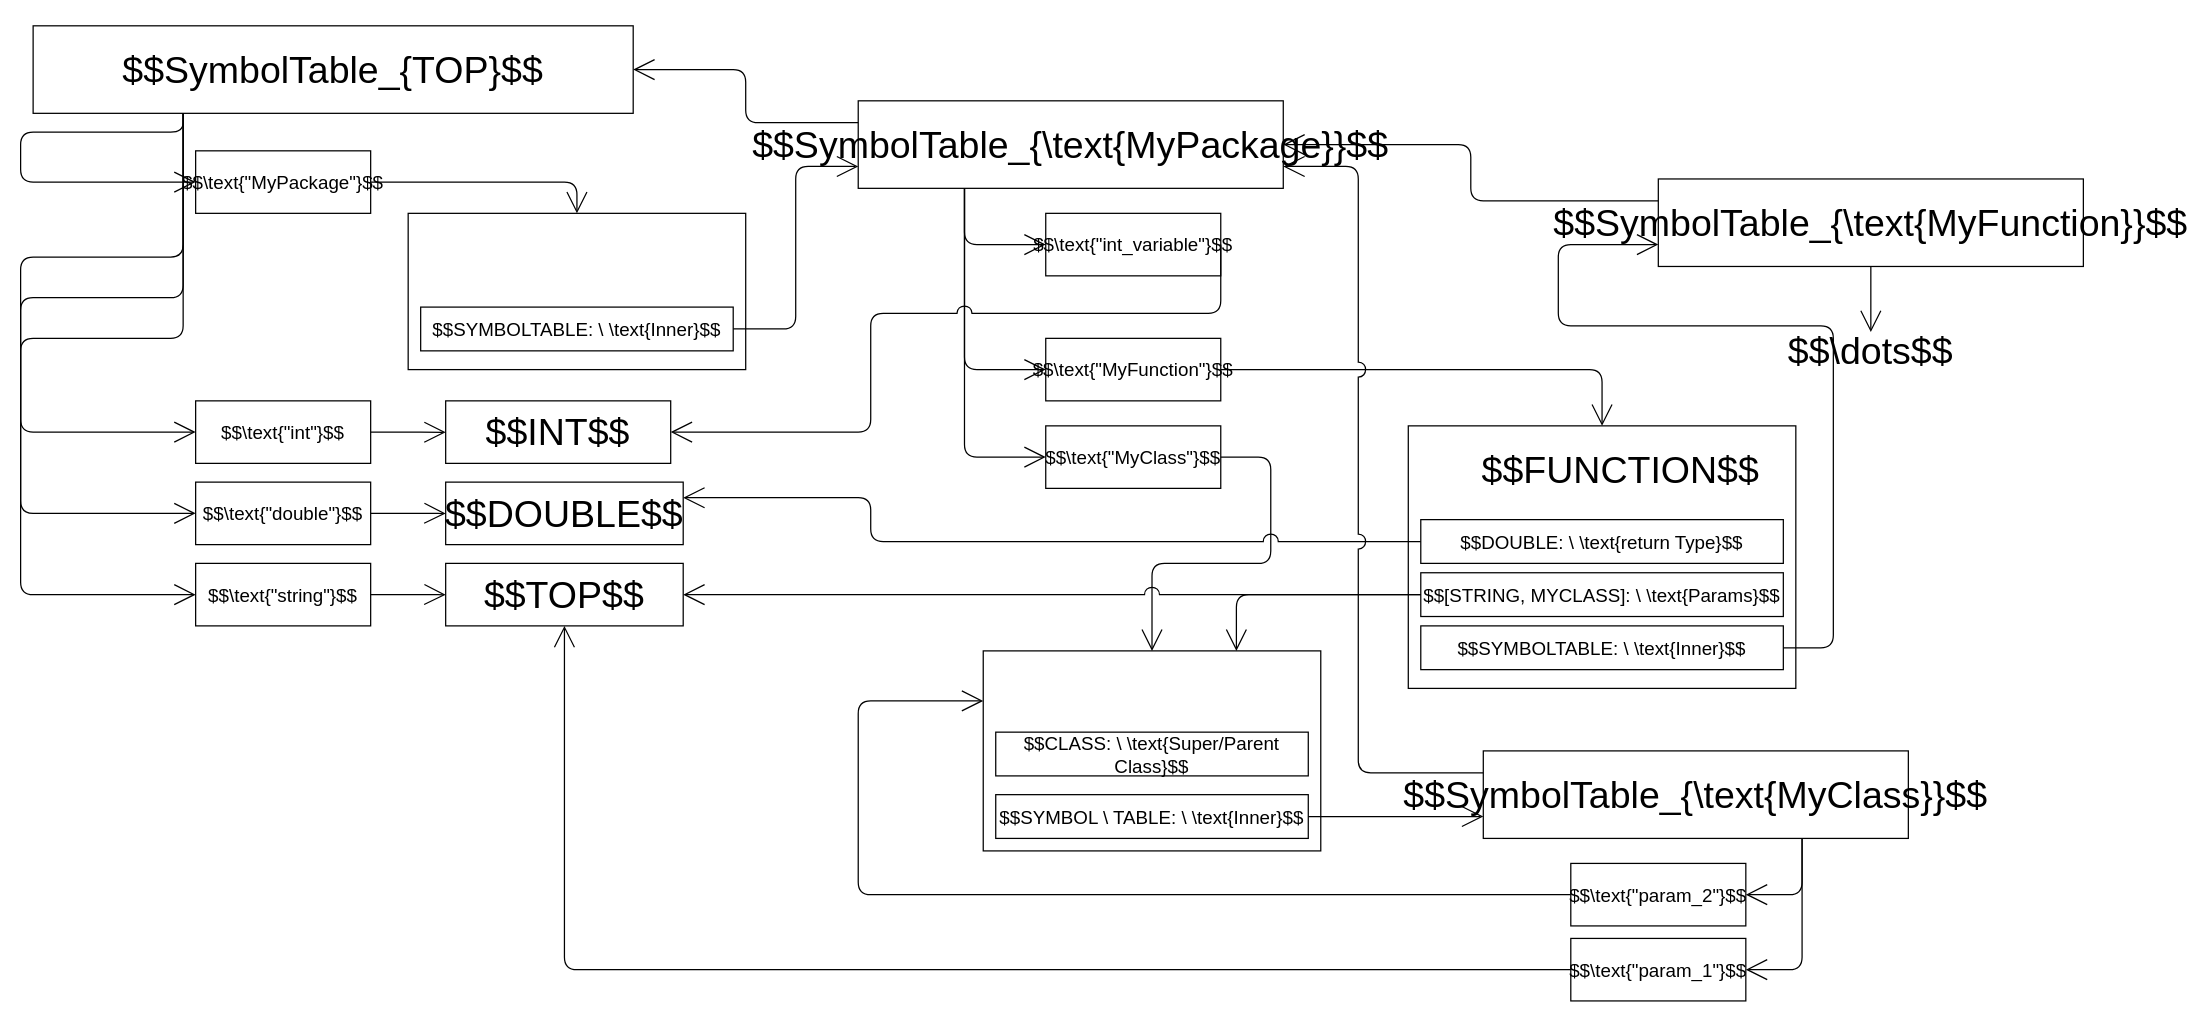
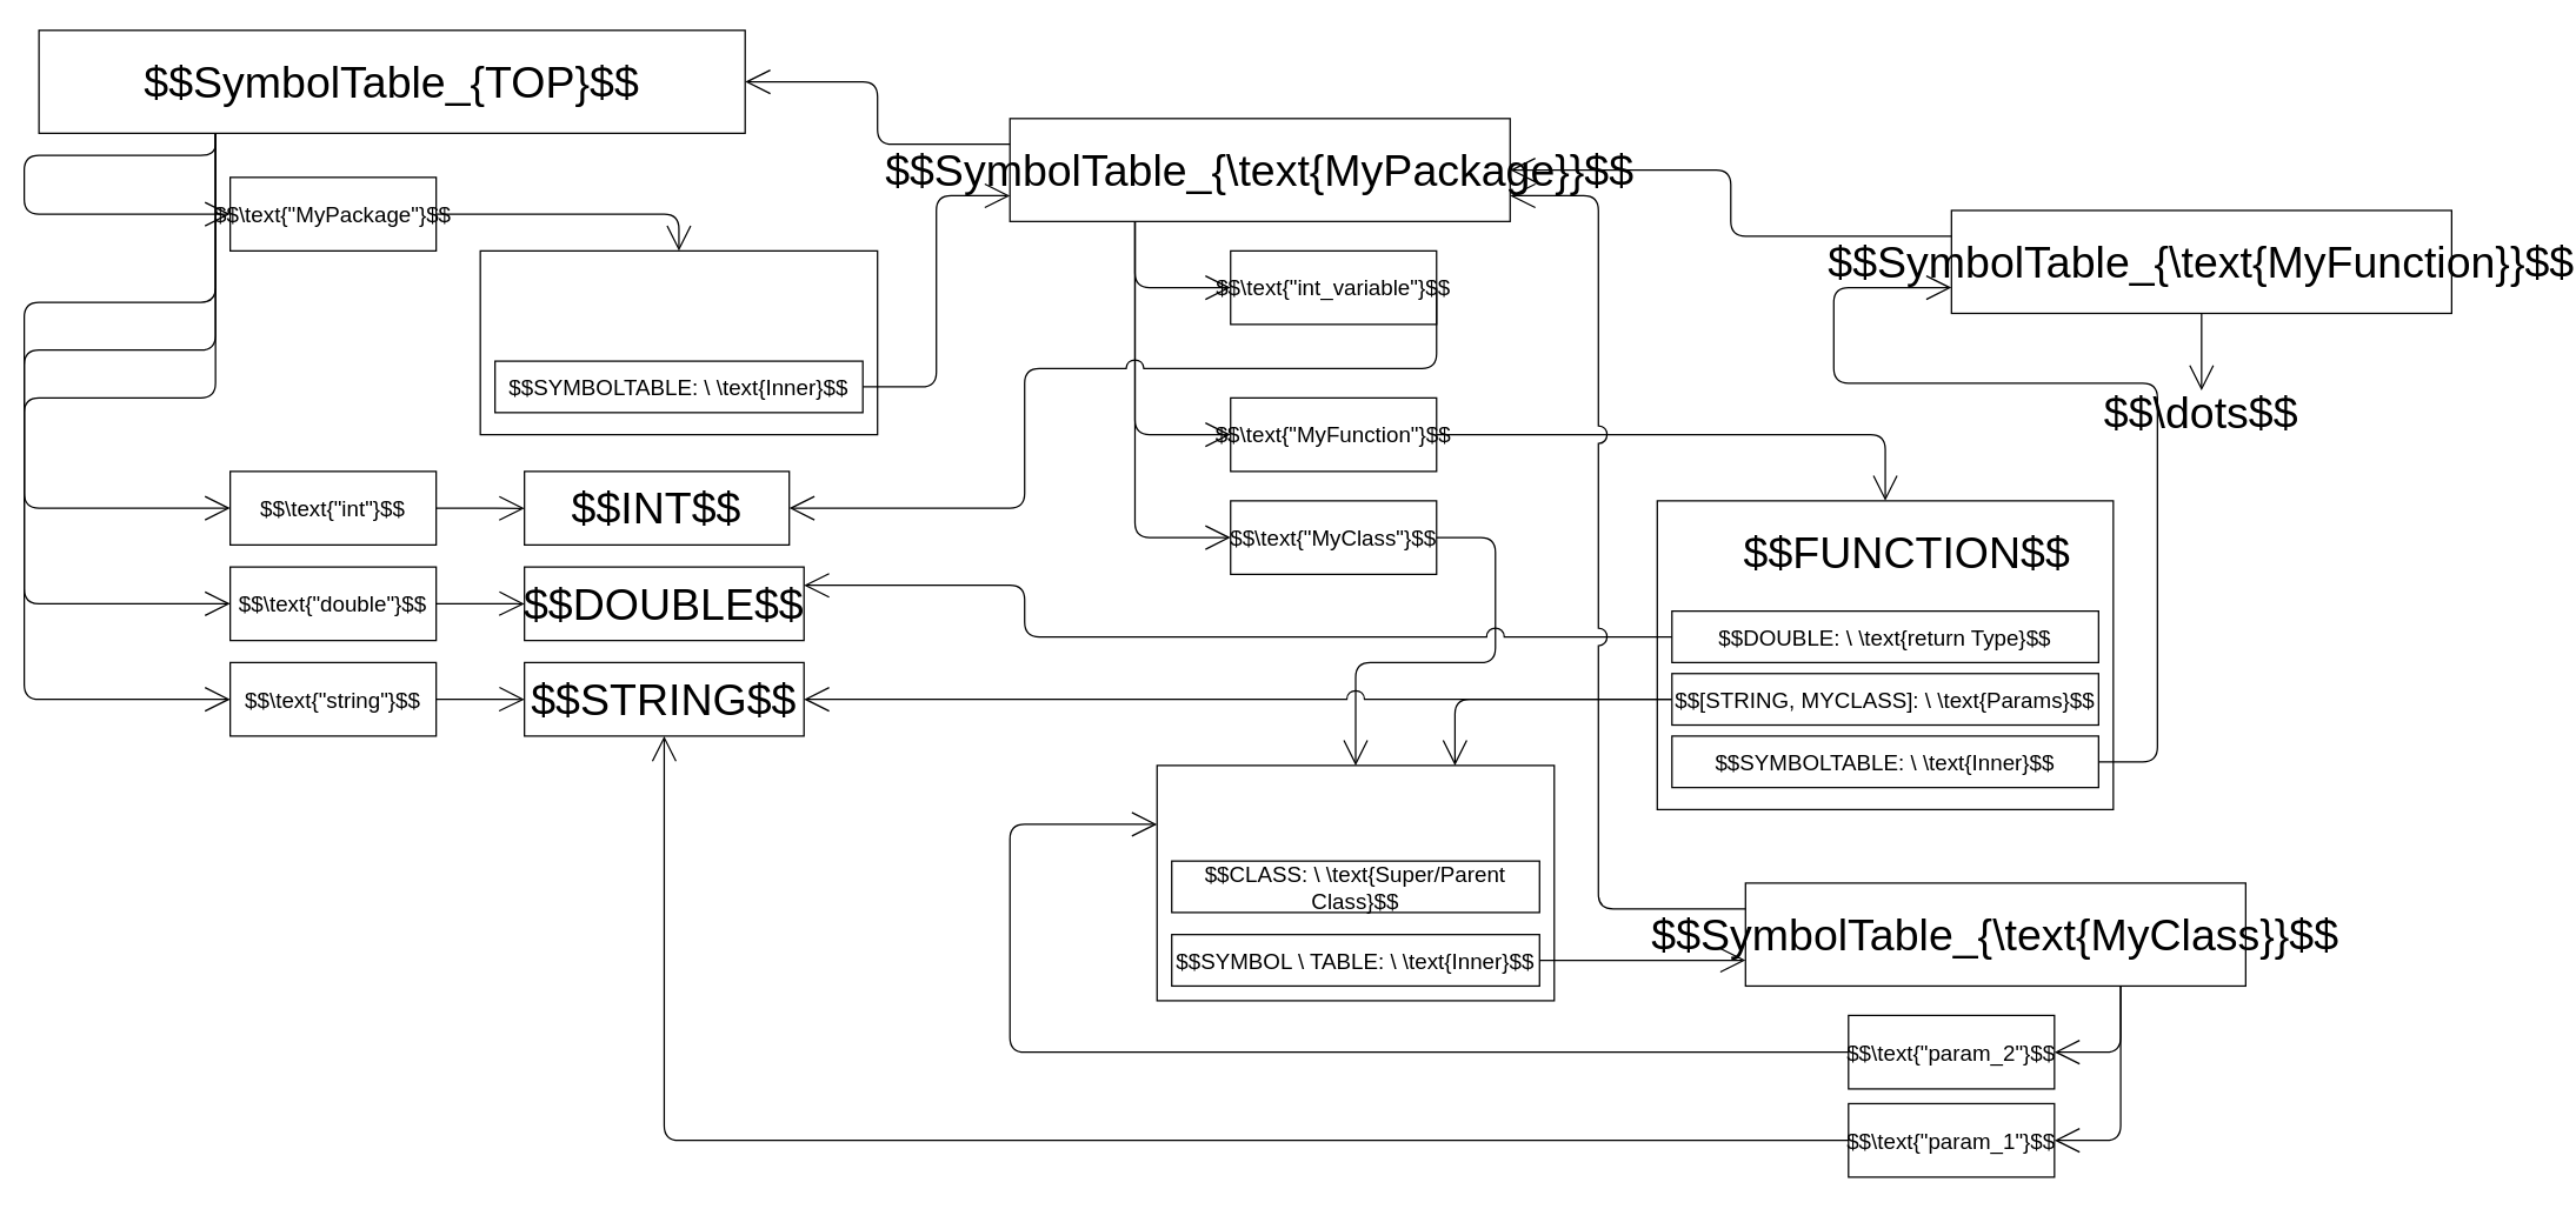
- <mxCell id="52" value="$$TOP$$" style="rounded=0;whiteSpace=wrap;html=1;fontSize=30;fillColor=none;" vertex="1" parent="1"><mxGeometry x="350" y="450" width="190" height="50" as="geometry" /></mxCell>
+ <mxCell id="52" value="$$STRING$$" style="rounded=0;whiteSpace=wrap;html=1;fontSize=30;fillColor=none;" vertex="1" parent="1"><mxGeometry x="350" y="450" width="190" height="50" as="geometry" /></mxCell>
